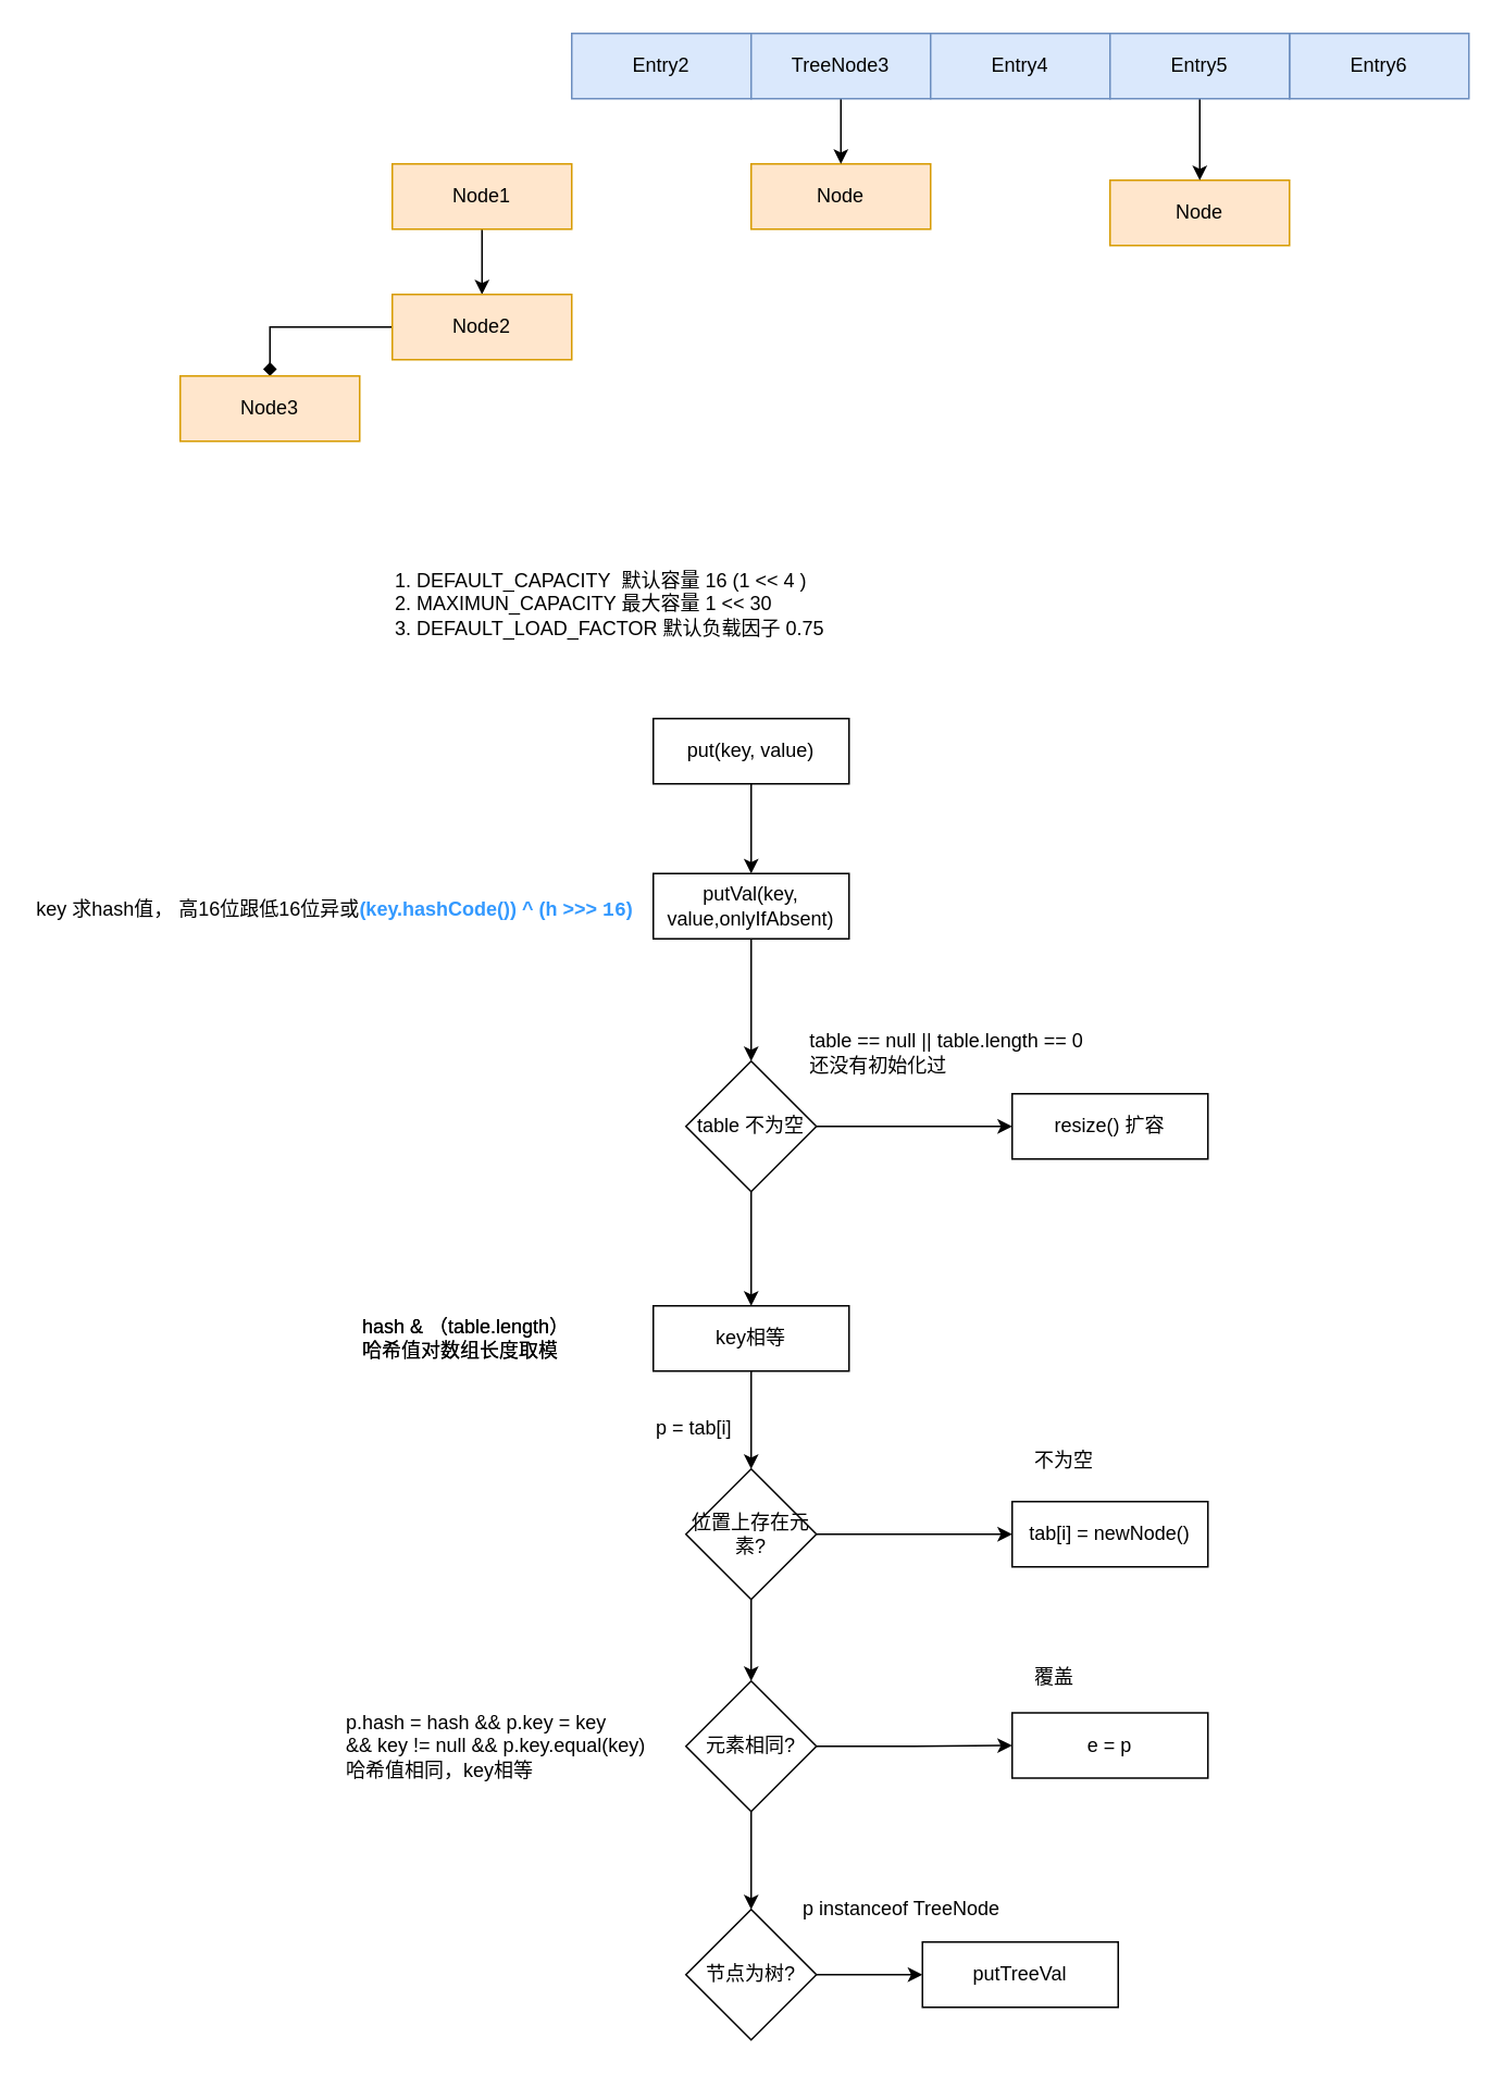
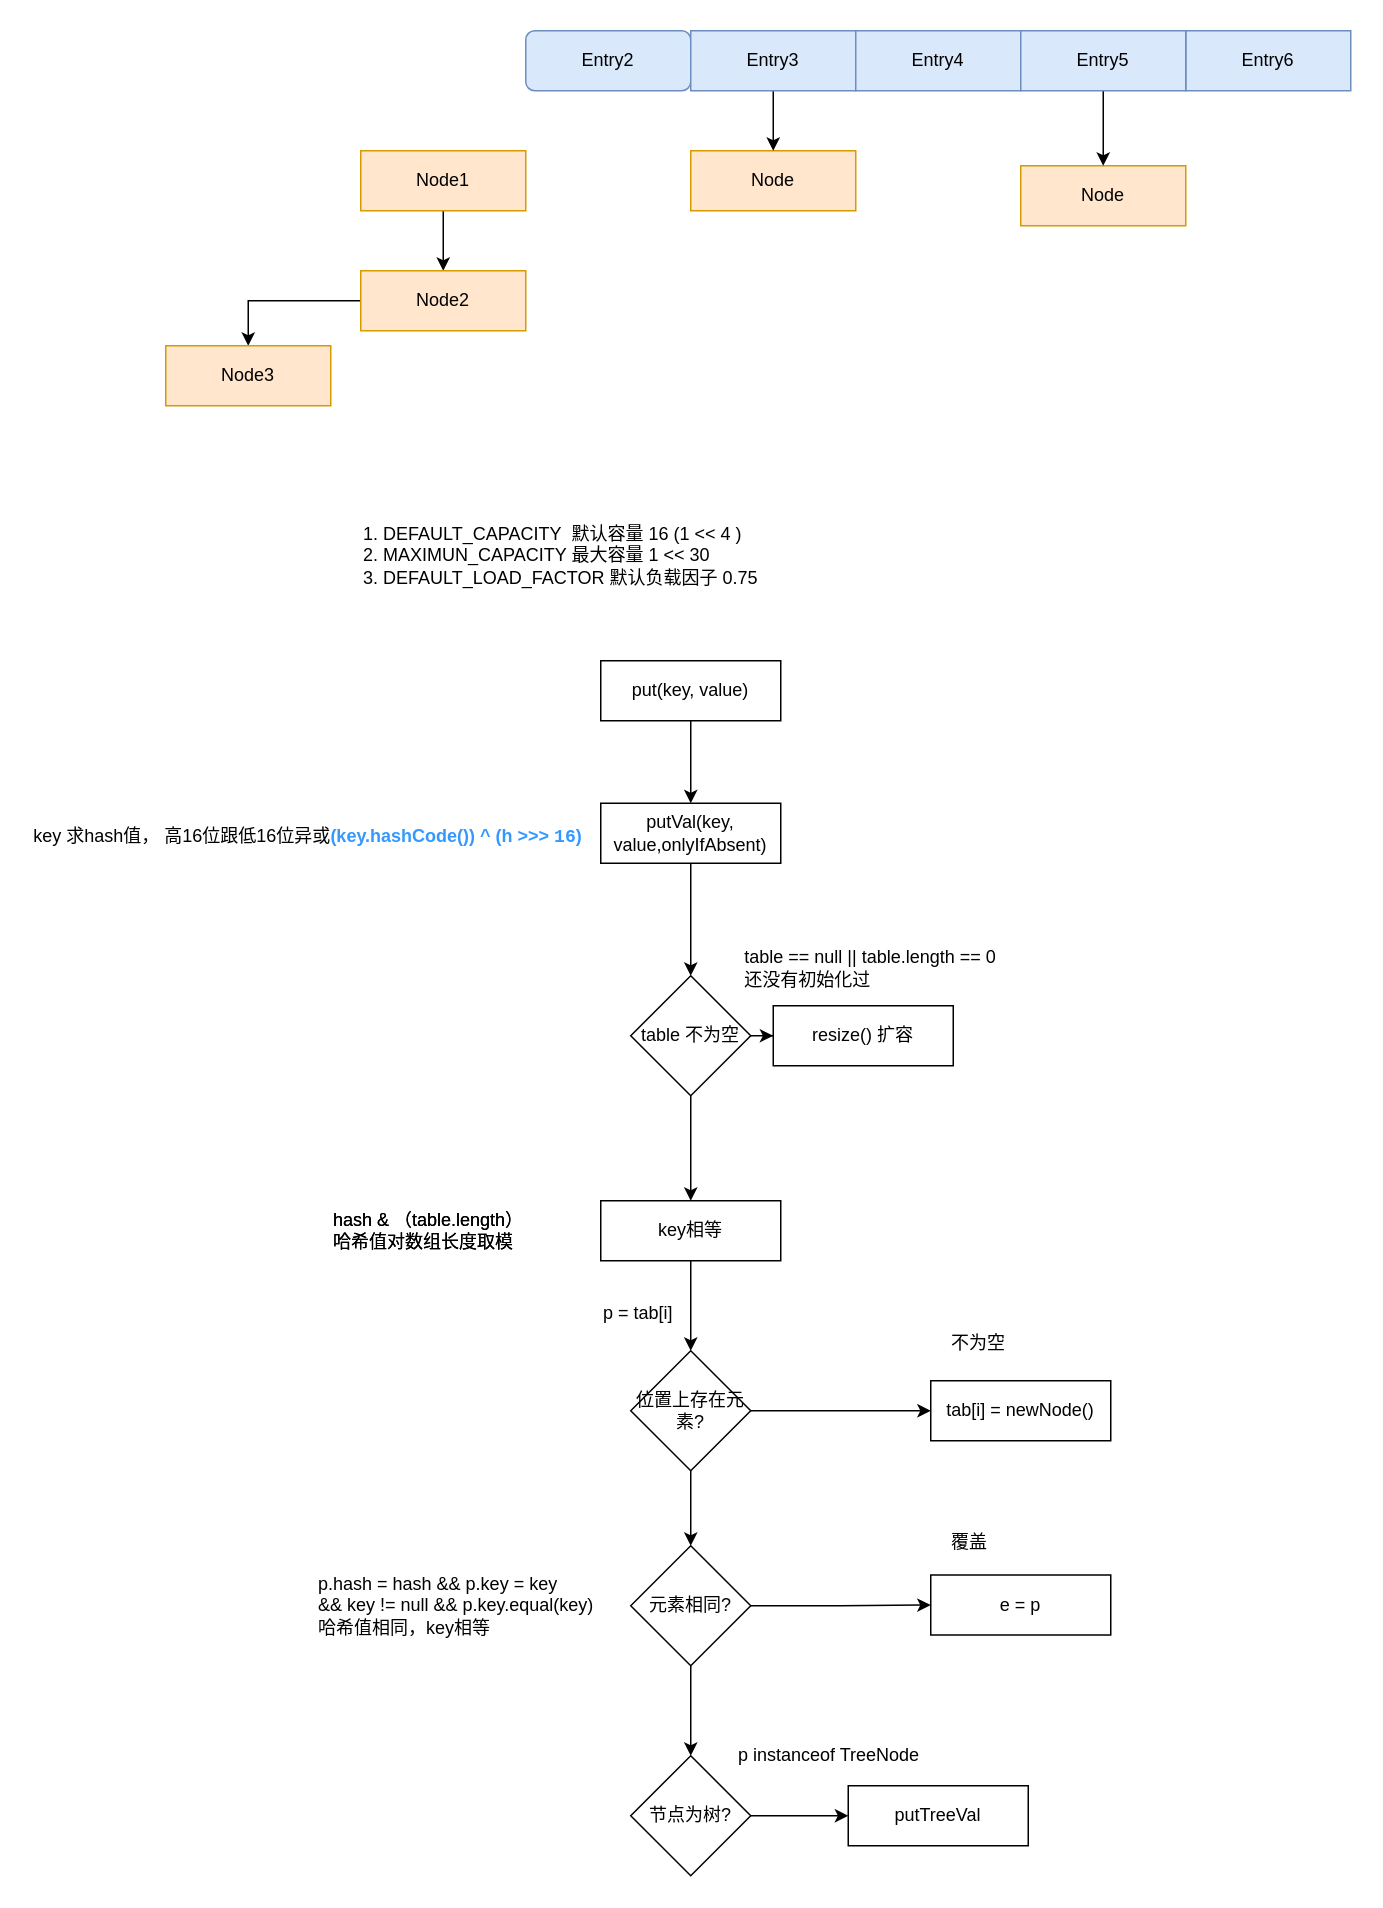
- <mxCell id="10" value="Entry2" style="rounded=0;whiteSpace=wrap;html=1;fillColor=#dae8fc;strokeColor=#6c8ebf;" vertex="1" parent="1"><mxGeometry x="350" y="20" width="110" height="40" as="geometry" /></mxCell>
+ <mxCell id="10" value="Entry2" style="whiteSpace=wrap;html=1;fillColor=#dae8fc;strokeColor=#6c8ebf;rounded=1;" vertex="1" parent="1"><mxGeometry x="350" y="20" width="110" height="40" as="geometry" /></mxCell>
- <mxCell id="13" value="TreeNode3" style="rounded=0;whiteSpace=wrap;html=1;fillColor=#dae8fc;strokeColor=#6c8ebf;" vertex="1" parent="1"><mxGeometry x="460" y="20" width="110" height="40" as="geometry" /></mxCell>
+ <mxCell id="13" value="Entry3" style="rounded=0;whiteSpace=wrap;html=1;fillColor=#dae8fc;strokeColor=#6c8ebf;" vertex="1" parent="1"><mxGeometry x="460" y="20" width="110" height="40" as="geometry" /></mxCell>
- <mxCell id="5" value="" style="edgeStyle=orthogonalEdgeStyle;rounded=0;orthogonalLoop=1;jettySize=auto;html=1;endArrow=diamond;" edge="1" parent="1" source="6" target="7"><mxGeometry relative="1" as="geometry" /></mxCell>
+ <mxCell id="5" value="" style="edgeStyle=orthogonalEdgeStyle;rounded=0;orthogonalLoop=1;jettySize=auto;html=1;" edge="1" parent="1" source="6" target="7"><mxGeometry relative="1" as="geometry" /></mxCell>
- <mxCell id="25" value="resize() 扩容" style="rounded=0;whiteSpace=wrap;html=1;" vertex="1" parent="1"><mxGeometry x="620" y="670" width="120" height="40" as="geometry" /></mxCell>
+ <mxCell id="25" value="resize() 扩容" style="rounded=0;whiteSpace=wrap;html=1;" vertex="1" parent="1"><mxGeometry x="515" y="670" width="120" height="40" as="geometry" /></mxCell>
